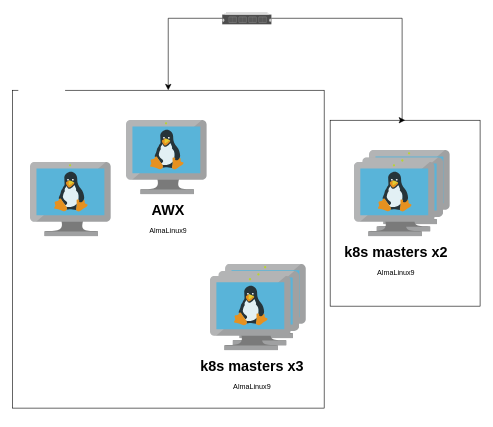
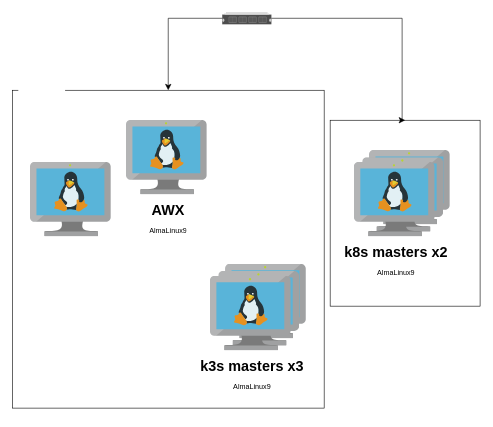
- <mxCell id="10" value="&lt;h1 style=&quot;margin-top: 0px;&quot;&gt;k8s masters x3&lt;br&gt;&lt;span style=&quot;background-color: transparent; color: light-dark(rgb(0, 0, 0), rgb(255, 255, 255)); font-size: 12px; font-weight: normal;&quot;&gt;AlmaLinux9&lt;/span&gt;&lt;/h1&gt;" style="text;html=1;whiteSpace=wrap;overflow=hidden;rounded=0;align=center;" parent="9" vertex="1"><mxGeometry y="130" width="180" height="70" as="geometry" /></mxCell>
+ <mxCell id="10" value="&lt;h1 style=&quot;margin-top: 0px;&quot;&gt;k3s masters x3&lt;br&gt;&lt;span style=&quot;background-color: transparent; color: light-dark(rgb(0, 0, 0), rgb(255, 255, 255)); font-size: 12px; font-weight: normal;&quot;&gt;AlmaLinux9&lt;/span&gt;&lt;/h1&gt;" style="text;html=1;whiteSpace=wrap;overflow=hidden;rounded=0;align=center;" parent="9" vertex="1"><mxGeometry y="130" width="180" height="70" as="geometry" /></mxCell>
